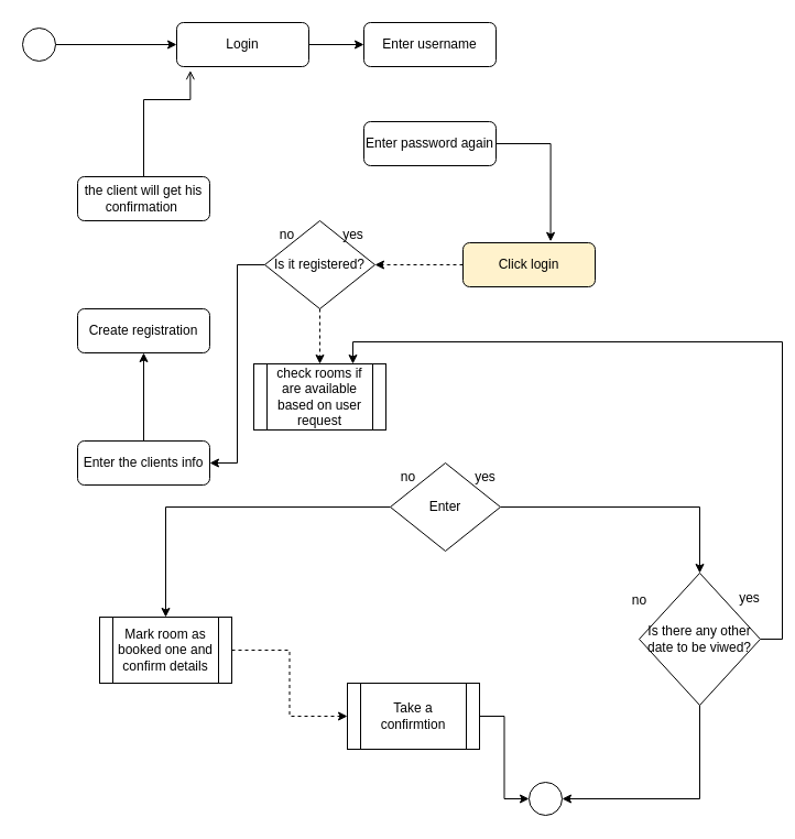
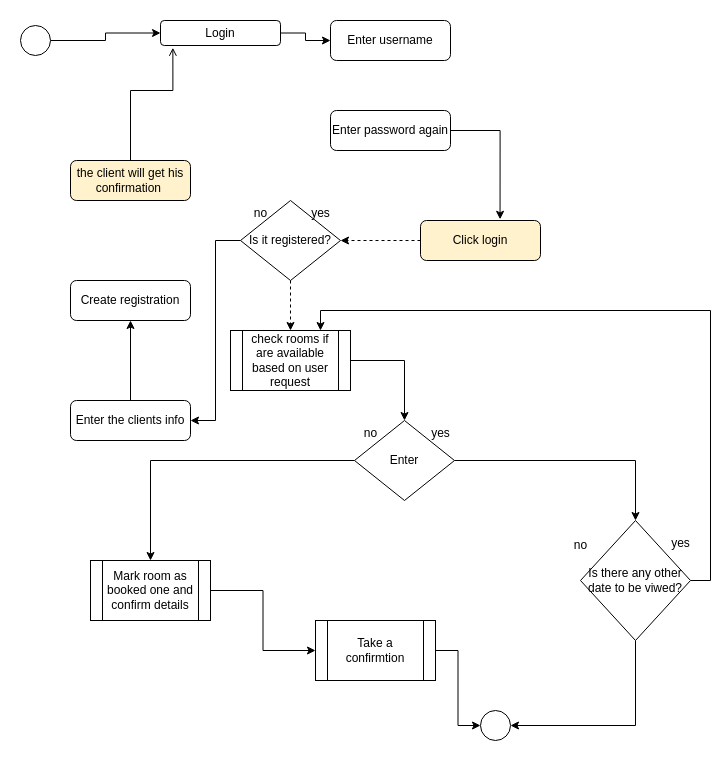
- <mxCell id="3" value="Login" style="rounded=1;whiteSpace=wrap;html=1;fontSize=12;glass=0;strokeWidth=1;shadow=0;" parent="1" vertex="1"><mxGeometry x="160" width="120" height="40" as="geometry" y="20" /></mxCell>
+ <mxCell id="3" value="Login" style="rounded=1;whiteSpace=wrap;html=1;fontSize=12;glass=0;strokeWidth=1;shadow=0;" parent="1" vertex="1"><mxGeometry x="160" y="20" width="120" height="25" as="geometry" /></mxCell>
- <mxCell id="28" value="the client will get his confirmation&amp;nbsp;" style="rounded=1;whiteSpace=wrap;html=1;" parent="1" vertex="1"><mxGeometry x="70" y="160" width="120" height="40" as="geometry" /></mxCell>
+ <mxCell id="28" value="the client will get his confirmation&amp;nbsp;" style="rounded=1;whiteSpace=wrap;html=1;fillColor=#fff2cc;" parent="1" vertex="1"><mxGeometry x="70" y="160" width="120" height="40" as="geometry" /></mxCell>
+ <mxCell id="30" style="edgeStyle=orthogonalEdgeStyle;rounded=0;orthogonalLoop=1;jettySize=auto;html=1;exitX=1;exitY=0.5;exitDx=0;exitDy=0;entryX=0.5;entryY=0;entryDx=0;entryDy=0;" edge="1" parent="1" source="31" target="13"><mxGeometry relative="1" as="geometry" /></mxCell>
- <mxCell id="17" value="" style="edgeStyle=orthogonalEdgeStyle;rounded=0;orthogonalLoop=1;jettySize=auto;html=1;dashed=1;" parent="1" source="18" target="20" edge="1"><mxGeometry relative="1" as="geometry" /></mxCell>
+ <mxCell id="17" value="" style="edgeStyle=orthogonalEdgeStyle;rounded=0;orthogonalLoop=1;jettySize=auto;html=1;" parent="1" source="18" target="20" edge="1"><mxGeometry relative="1" as="geometry" /></mxCell>
